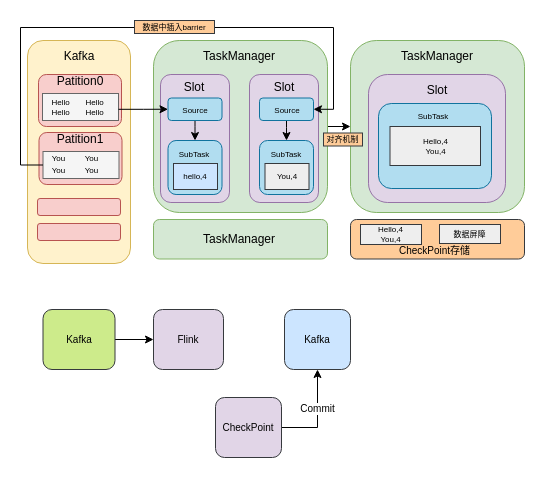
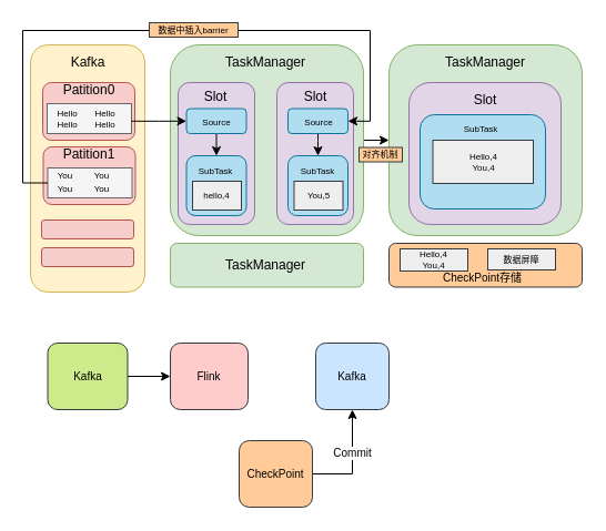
- <mxCell id="37" value="hello,4" style="rounded=0;whiteSpace=wrap;html=1;fontSize=8;fillColor=#cce5ff;strokeColor=#36393d;" vertex="1" parent="1"><mxGeometry x="173" y="163" width="44" height="26" as="geometry" /></mxCell>
+ <mxCell id="37" value="hello,4" style="rounded=0;whiteSpace=wrap;html=1;fontSize=8;fillColor=#eeeeee;strokeColor=#36393d;" vertex="1" parent="1"><mxGeometry x="173" y="163" width="44" height="26" as="geometry" /></mxCell>
- <mxCell id="40" value="You,4" style="rounded=0;whiteSpace=wrap;html=1;fontSize=8;fillColor=#eeeeee;strokeColor=#36393d;" vertex="1" parent="1"><mxGeometry x="264.5" y="163" width="44" height="26" as="geometry" /></mxCell>
+ <mxCell id="40" value="You,5" style="rounded=0;whiteSpace=wrap;html=1;fontSize=8;fillColor=#eeeeee;strokeColor=#36393d;" vertex="1" parent="1"><mxGeometry x="264.5" y="163" width="44" height="26" as="geometry" /></mxCell>
- <mxCell id="58" value="Flink" style="rounded=1;whiteSpace=wrap;html=1;fontSize=10;fillColor=#e1d5e7;strokeColor=#36393d;" vertex="1" parent="1"><mxGeometry x="153" y="309" width="70" height="60" as="geometry" /></mxCell>
+ <mxCell id="58" value="Flink" style="rounded=1;whiteSpace=wrap;html=1;fontSize=10;fillColor=#ffcccc;strokeColor=#36393d;" vertex="1" parent="1"><mxGeometry x="153" y="309" width="70" height="60" as="geometry" /></mxCell>
- <mxCell id="62" value="CheckPoint" style="rounded=1;whiteSpace=wrap;html=1;fontSize=10;fillColor=#e1d5e7;strokeColor=#36393d;" vertex="1" parent="1"><mxGeometry x="215" y="397" width="66" height="60" as="geometry" /></mxCell>
+ <mxCell id="62" value="CheckPoint" style="rounded=1;whiteSpace=wrap;html=1;fontSize=10;fillColor=#ffcc99;strokeColor=#36393d;" vertex="1" parent="1"><mxGeometry x="215" y="397" width="66" height="60" as="geometry" /></mxCell>
